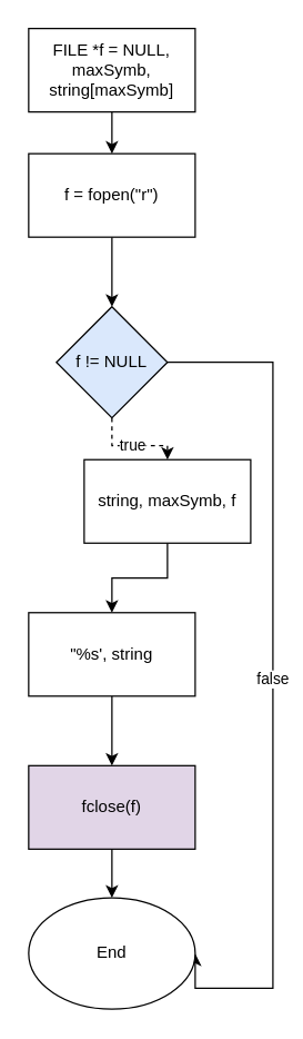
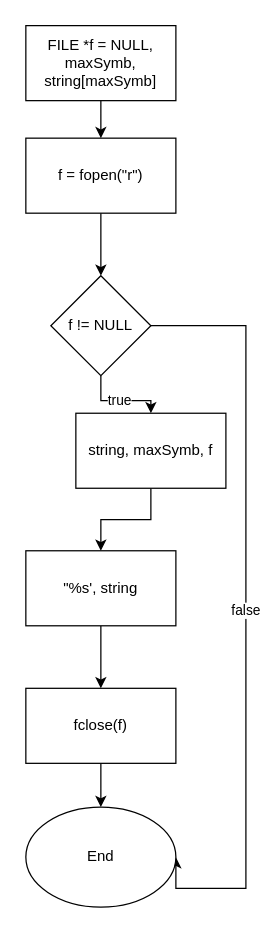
- <mxCell id="8" value="f != NULL" style="rhombus;whiteSpace=wrap;html=1;fillColor=#dae8fc;" parent="1" vertex="1"><mxGeometry x="40" y="220" width="80" height="80" as="geometry" /></mxCell>
+ <mxCell id="8" value="f != NULL" style="rhombus;whiteSpace=wrap;html=1;" parent="1" vertex="1"><mxGeometry x="40" y="220" width="80" height="80" as="geometry" /></mxCell>
- <mxCell id="6" value="true" style="edgeStyle=orthogonalEdgeStyle;rounded=0;orthogonalLoop=1;jettySize=auto;html=1;dashed=1;" parent="1" source="8" target="10" edge="1"><mxGeometry relative="1" as="geometry" /></mxCell>
+ <mxCell id="6" value="true" style="edgeStyle=orthogonalEdgeStyle;rounded=0;orthogonalLoop=1;jettySize=auto;html=1;" parent="1" source="8" target="10" edge="1"><mxGeometry relative="1" as="geometry" /></mxCell>
- <mxCell id="14" value="fclose(f)" style="whiteSpace=wrap;html=1;fillColor=#e1d5e7;" parent="1" vertex="1"><mxGeometry x="20" y="550" width="120" height="60" as="geometry" /></mxCell>
+ <mxCell id="14" value="fclose(f)" style="whiteSpace=wrap;html=1;" parent="1" vertex="1"><mxGeometry x="20" y="550" width="120" height="60" as="geometry" /></mxCell>
